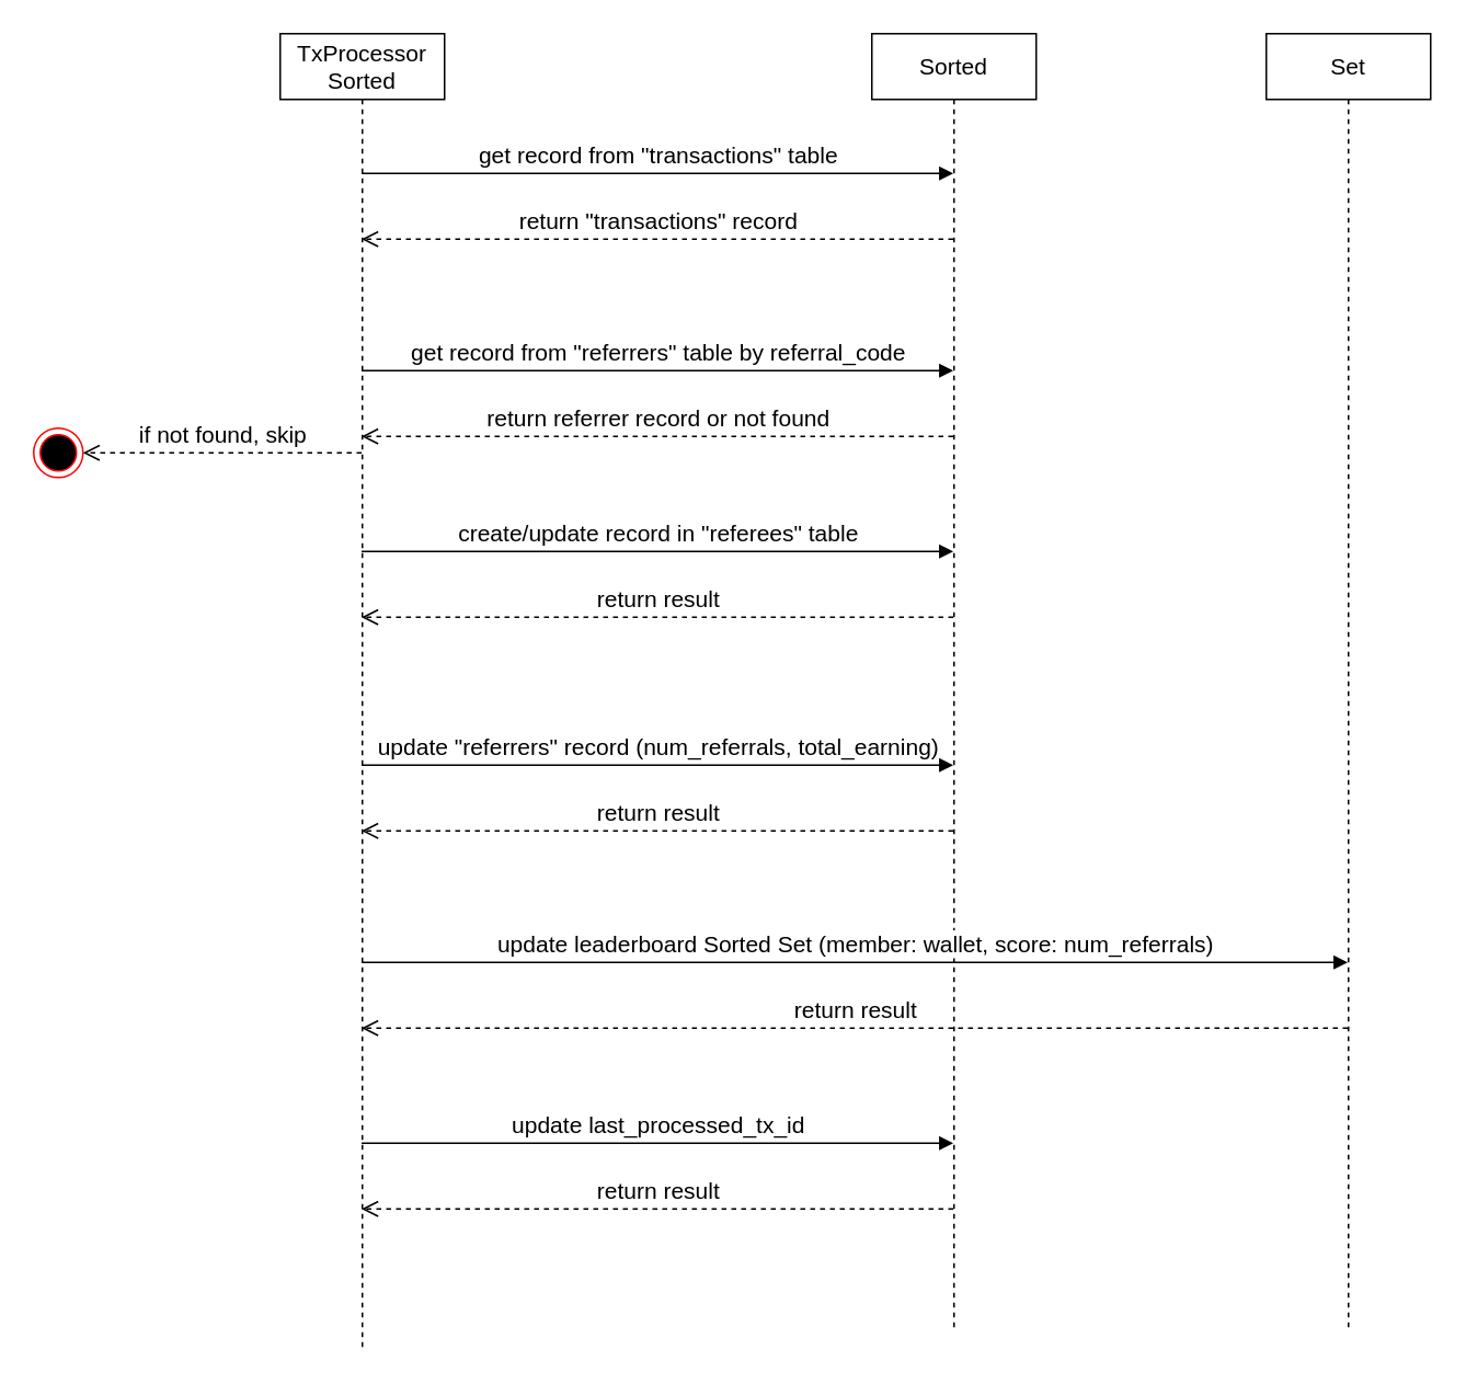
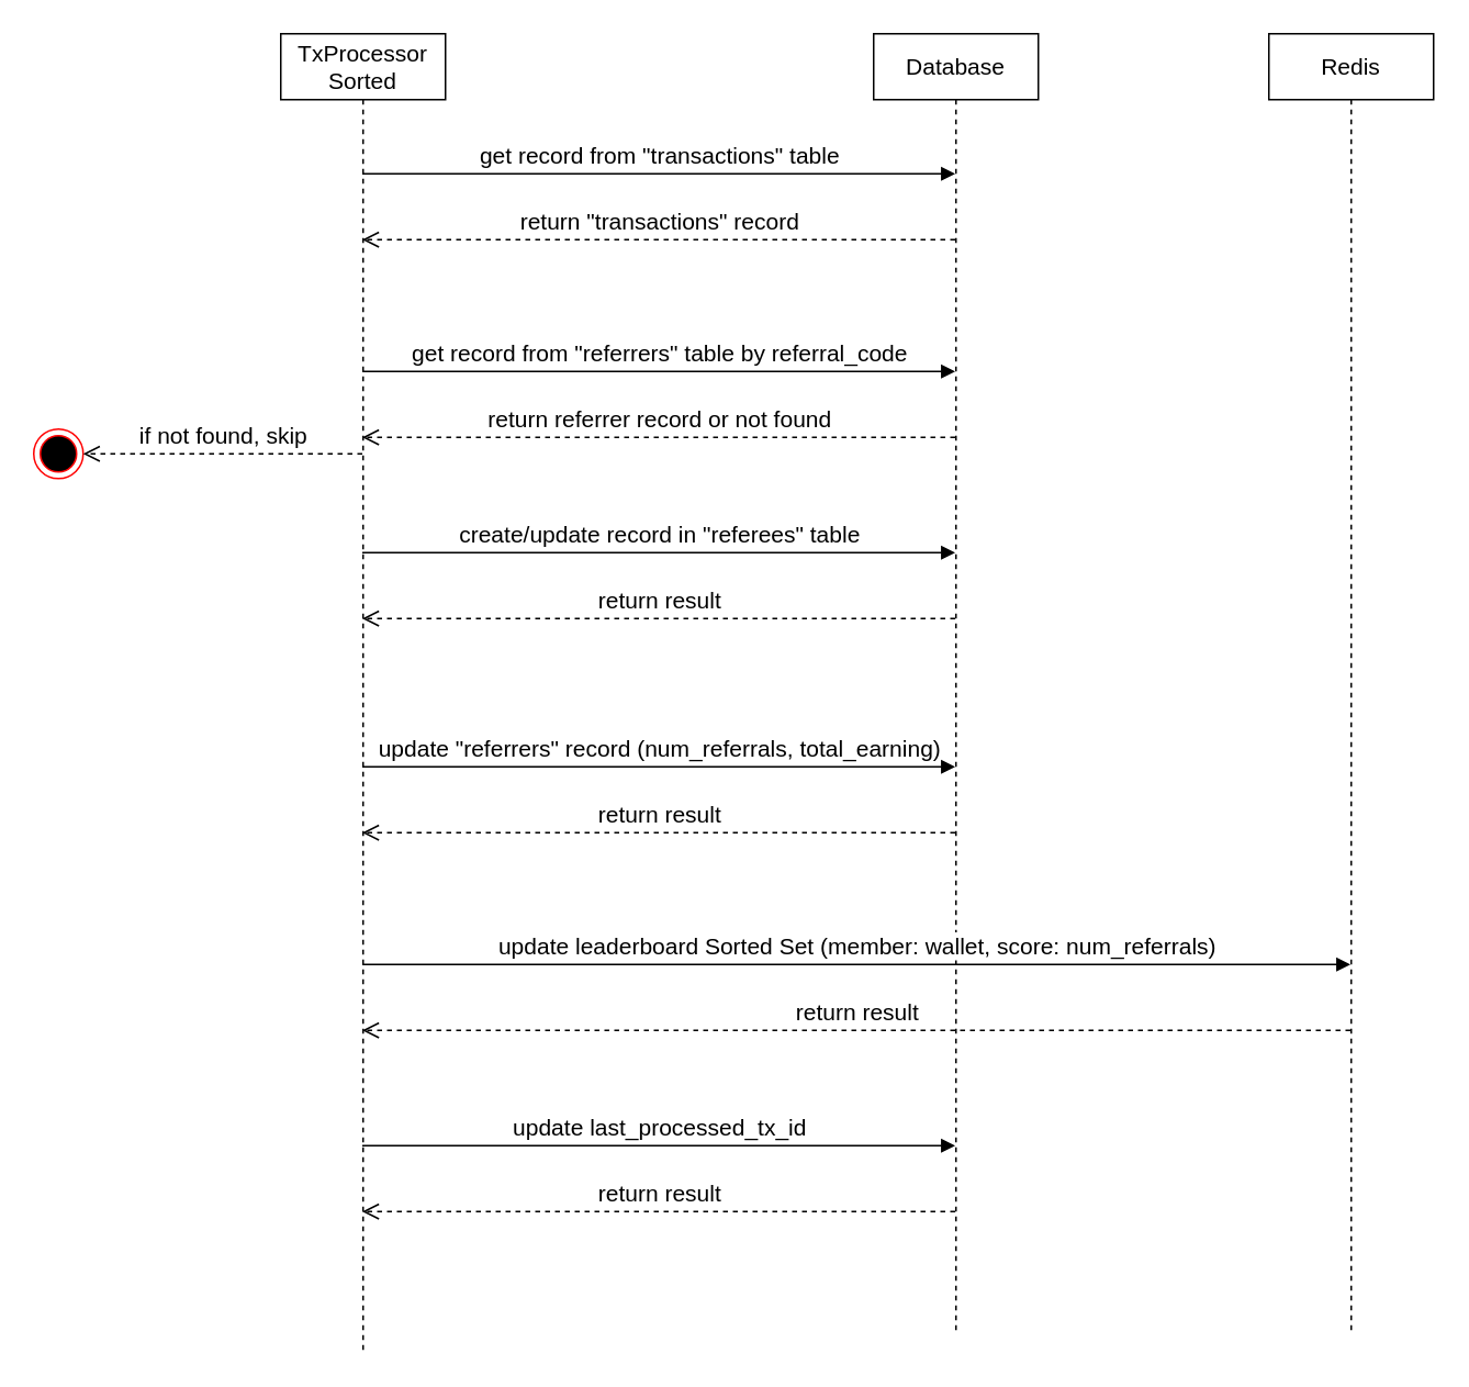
- <mxCell id="3" value="Sorted" style="shape=umlLifeline;perimeter=lifelinePerimeter;whiteSpace=wrap;html=1;container=1;collapsible=0;recursiveResize=0;outlineConnect=0;fontSize=14;" parent="1" vertex="1"><mxGeometry x="530" y="20" width="100" height="790" as="geometry" /></mxCell>
+ <mxCell id="3" value="Database" style="shape=umlLifeline;perimeter=lifelinePerimeter;whiteSpace=wrap;html=1;container=1;collapsible=0;recursiveResize=0;outlineConnect=0;fontSize=14;" parent="1" vertex="1"><mxGeometry x="530" y="20" width="100" height="790" as="geometry" /></mxCell>
- <mxCell id="4" value="Set" style="shape=umlLifeline;perimeter=lifelinePerimeter;whiteSpace=wrap;html=1;container=1;collapsible=0;recursiveResize=0;outlineConnect=0;fontSize=14;" parent="1" vertex="1"><mxGeometry x="770" y="20" width="100" height="790" as="geometry" /></mxCell>
+ <mxCell id="4" value="Redis" style="shape=umlLifeline;perimeter=lifelinePerimeter;whiteSpace=wrap;html=1;container=1;collapsible=0;recursiveResize=0;outlineConnect=0;fontSize=14;" parent="1" vertex="1"><mxGeometry x="770" y="20" width="100" height="790" as="geometry" /></mxCell>
